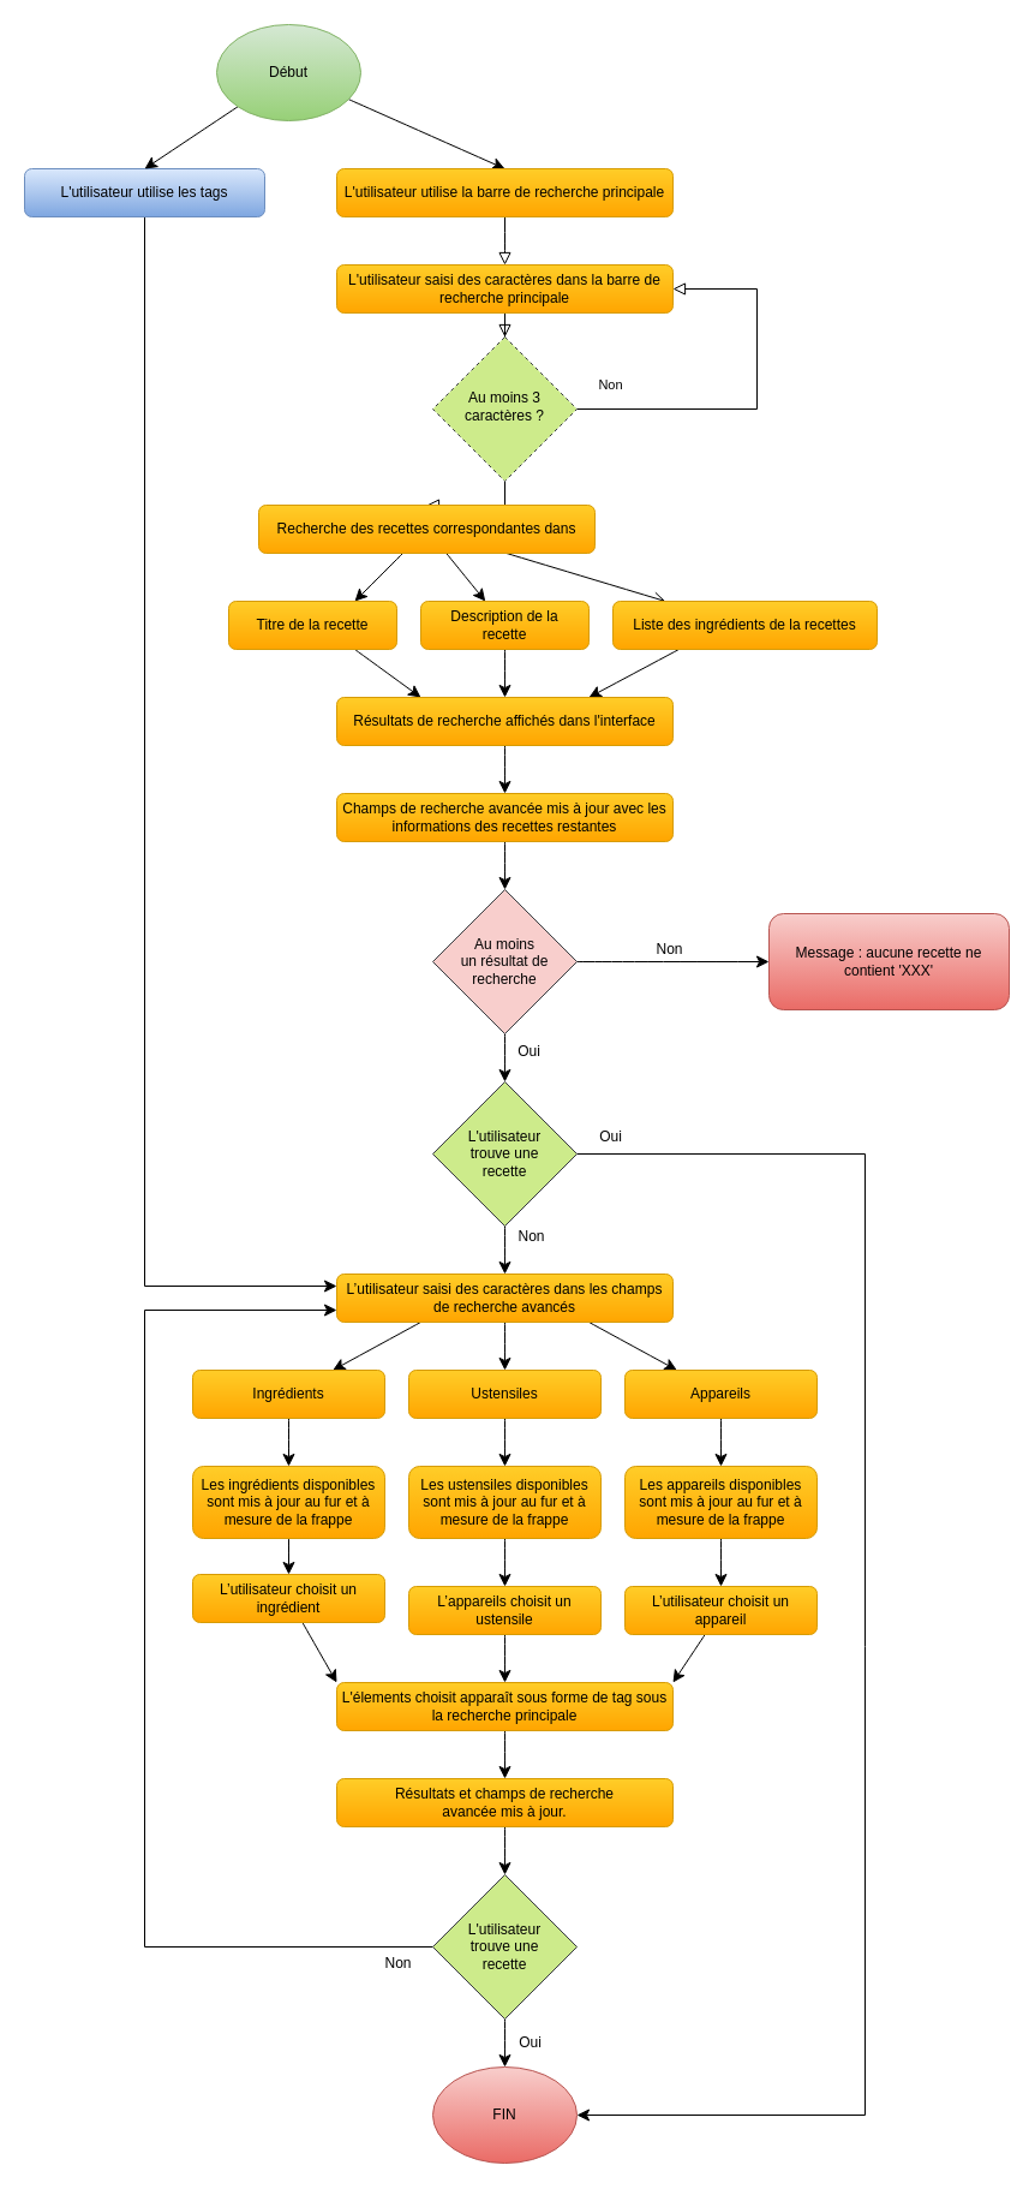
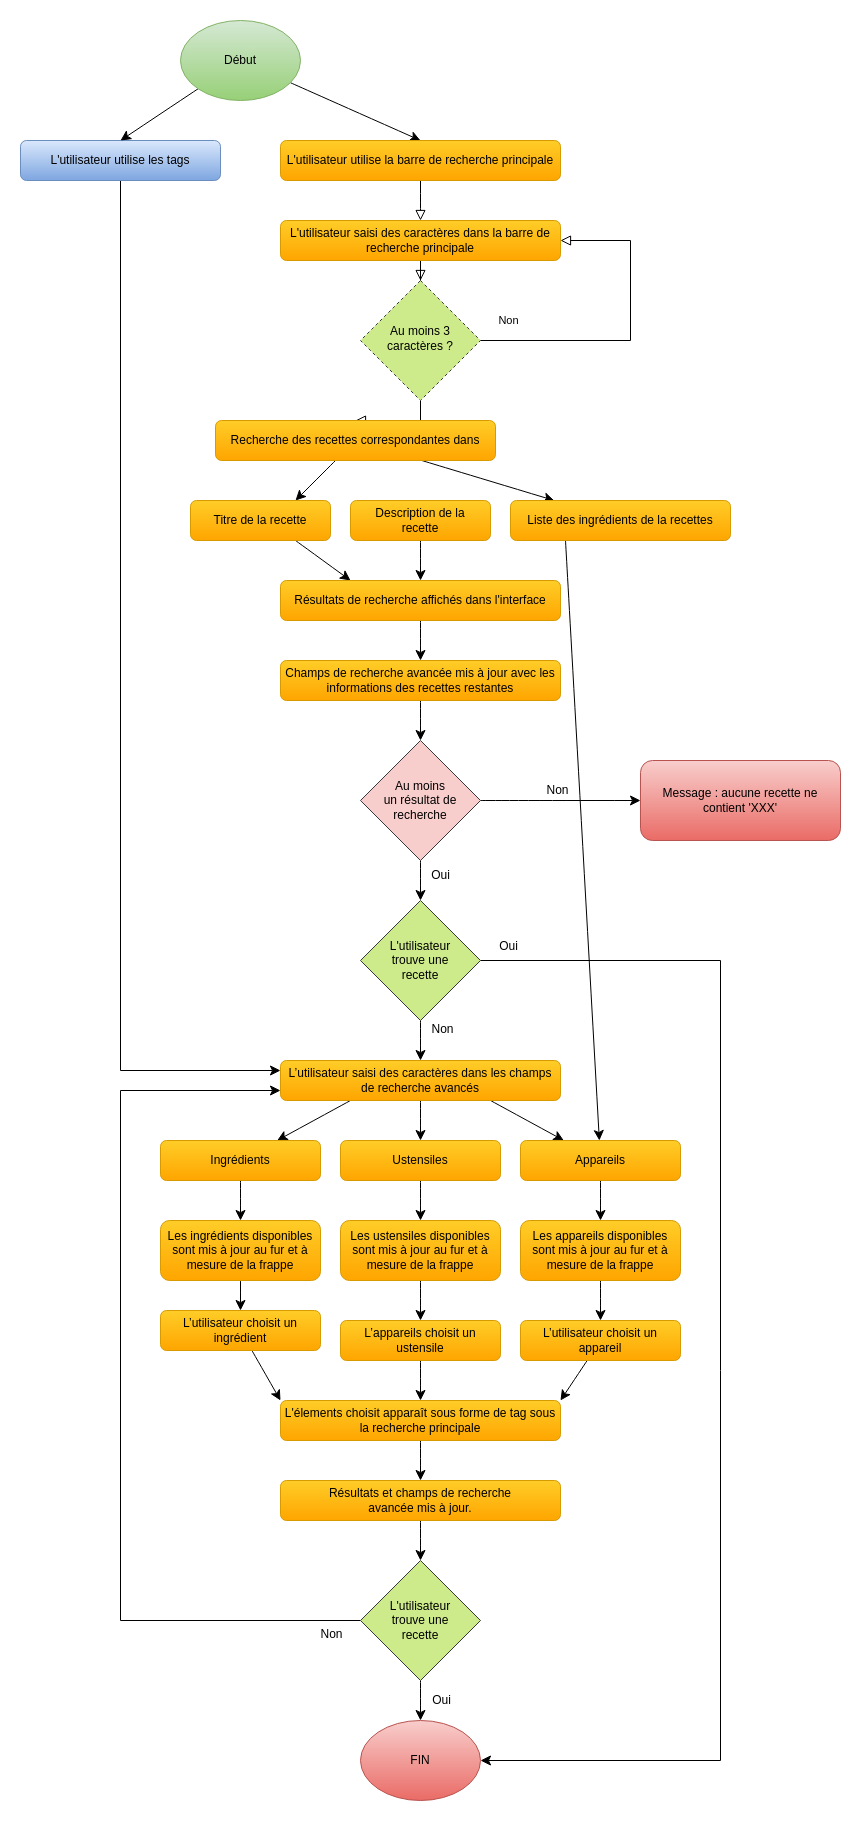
- <mxCell id="10" value="" style="edgeStyle=none;curved=1;rounded=0;orthogonalLoop=1;jettySize=auto;html=1;fontSize=12;startSize=8;endSize=8;" parent="1" source="11" target="17" edge="1"><mxGeometry relative="1" as="geometry" /></mxCell>
- <mxCell id="9" value="" style="edgeStyle=none;curved=1;rounded=0;orthogonalLoop=1;jettySize=auto;html=1;fontSize=12;startSize=8;endSize=8;endArrow=open;" parent="1" source="11" target="15" edge="1"><mxGeometry relative="1" as="geometry" /></mxCell>
+ <mxCell id="9" value="" style="edgeStyle=none;curved=1;rounded=0;orthogonalLoop=1;jettySize=auto;html=1;fontSize=12;startSize=8;endSize=8;" parent="1" source="11" target="15" edge="1"><mxGeometry relative="1" as="geometry" /></mxCell>
- <mxCell id="14" value="" style="edgeStyle=none;curved=1;rounded=0;orthogonalLoop=1;jettySize=auto;html=1;fontSize=12;startSize=8;endSize=8;entryX=0.75;entryY=0;entryDx=0;entryDy=0;exitX=0.25;exitY=1;exitDx=0;exitDy=0;" parent="1" source="15" target="23" edge="1"><mxGeometry relative="1" as="geometry"><mxPoint x="560" y="765" as="targetPoint" /></mxGeometry></mxCell>
+ <mxCell id="14" value="" style="edgeStyle=none;curved=1;rounded=0;orthogonalLoop=1;jettySize=auto;html=1;fontSize=12;startSize=8;endSize=8;exitX=0.25;exitY=1;exitDx=0;exitDy=0;" parent="1" source="15" target="31" edge="1"><mxGeometry relative="1" as="geometry"><mxPoint x="560" y="765" as="targetPoint" /></mxGeometry></mxCell>
